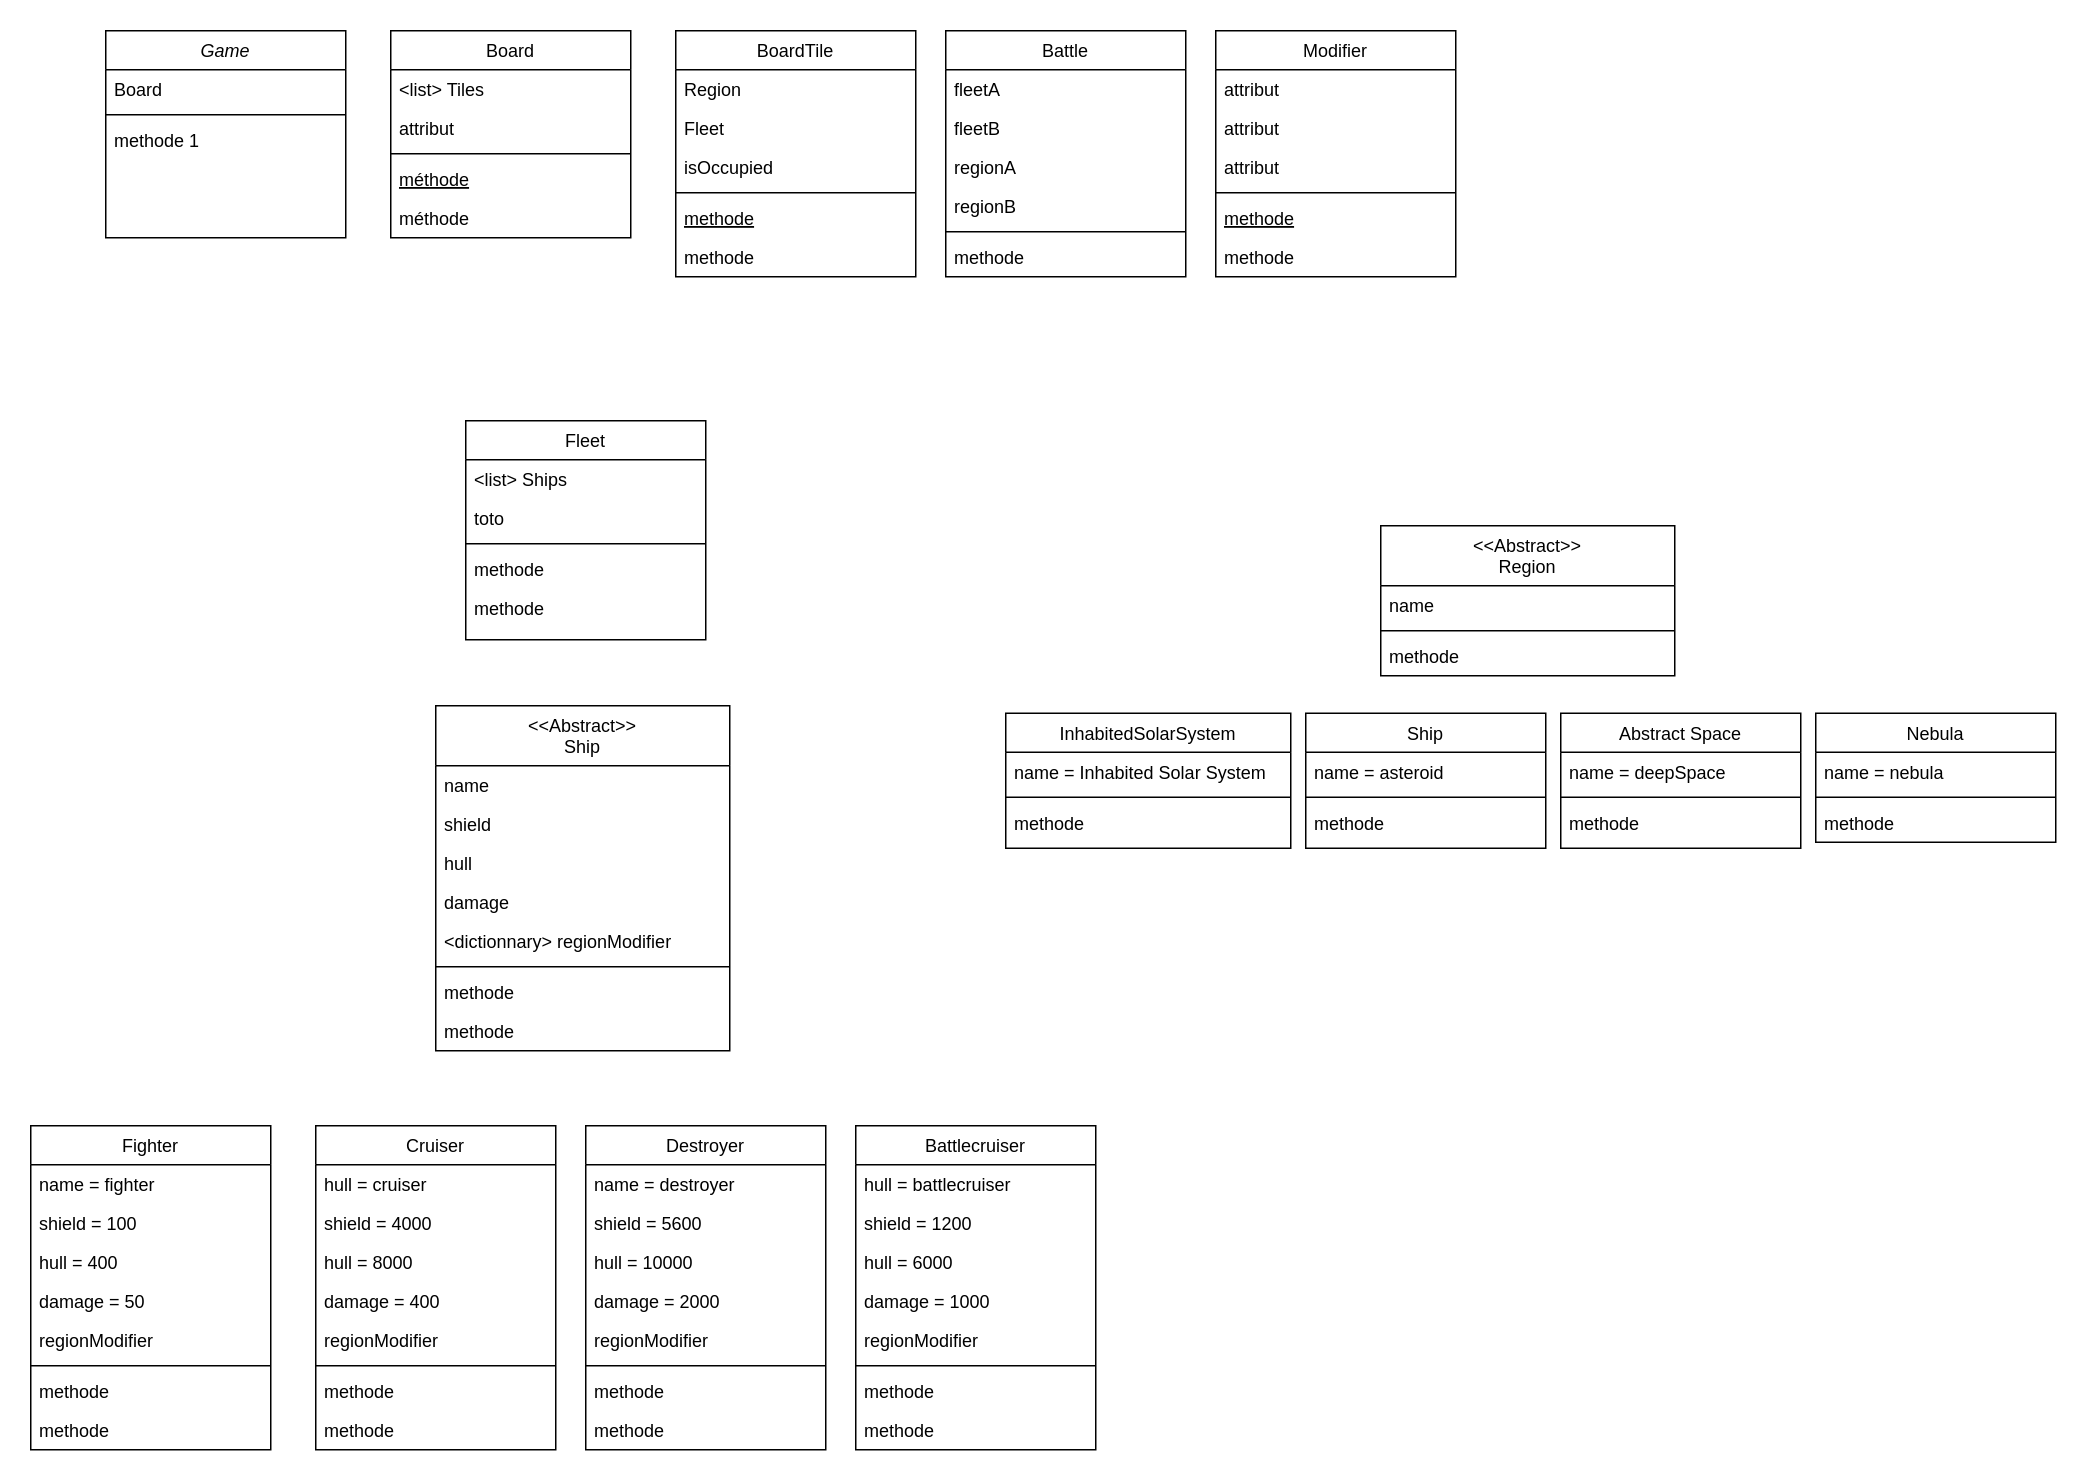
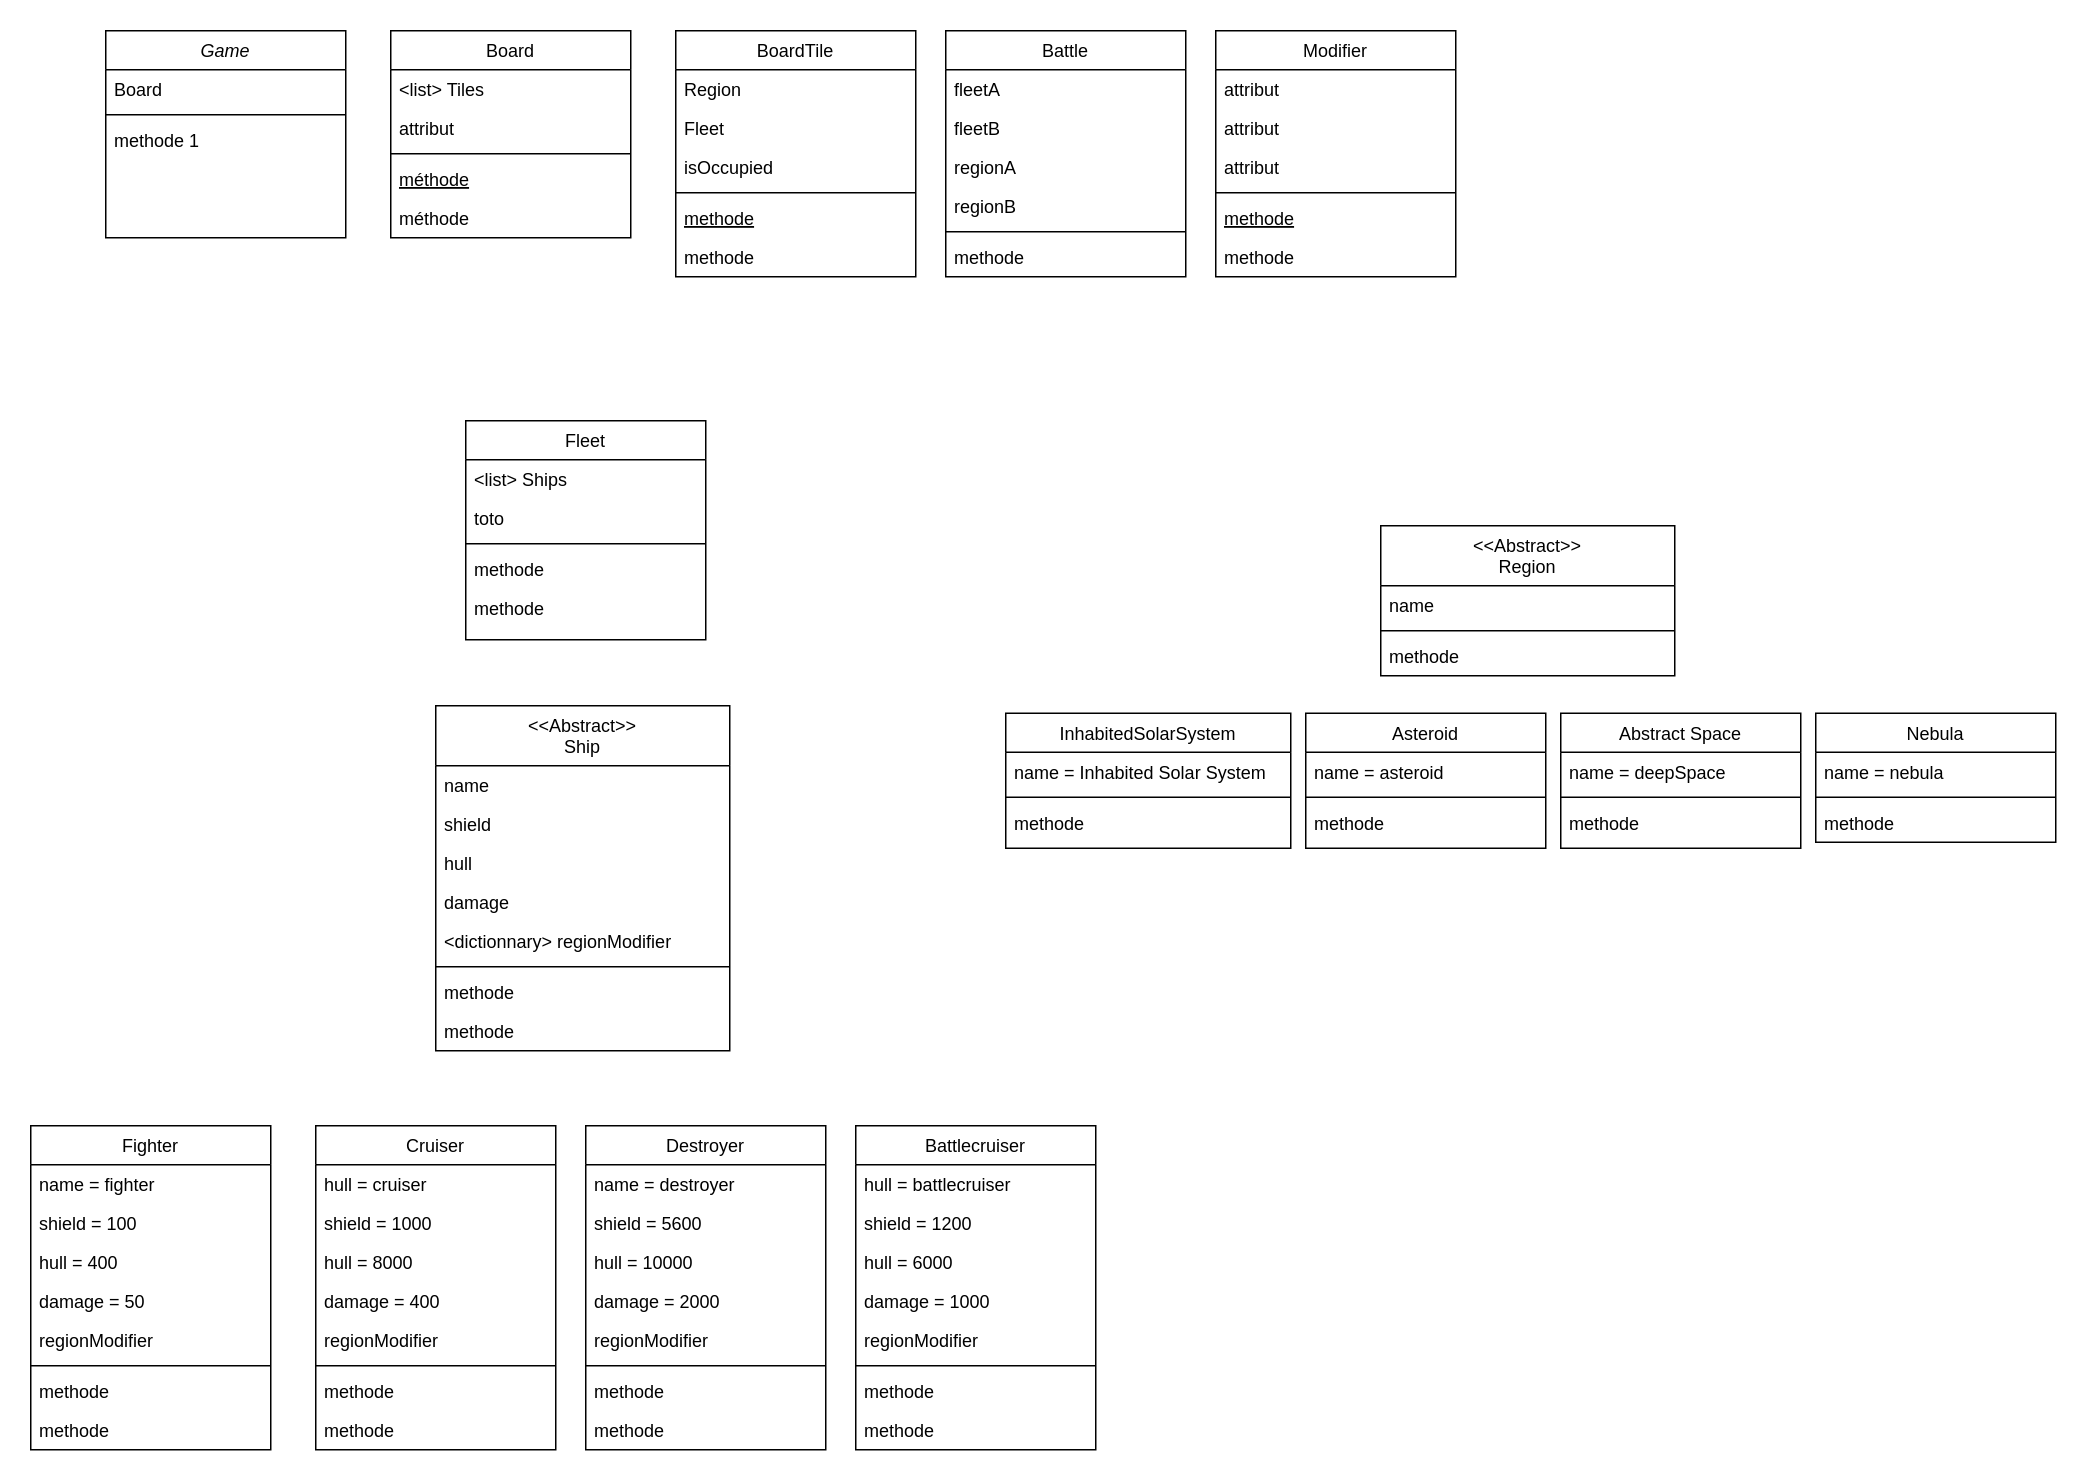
- <mxCell id="78" value="Ship" style="swimlane;fontStyle=0;align=center;verticalAlign=top;childLayout=stackLayout;horizontal=1;startSize=26;horizontalStack=0;resizeParent=1;resizeLast=0;collapsible=1;marginBottom=0;rounded=0;shadow=0;strokeWidth=1;" vertex="1" parent="1"><mxGeometry x="870" y="475" width="160" height="90" as="geometry"><mxRectangle x="550" y="140" width="160" height="26" as="alternateBounds" /></mxGeometry></mxCell>
+ <mxCell id="78" value="Asteroid" style="swimlane;fontStyle=0;align=center;verticalAlign=top;childLayout=stackLayout;horizontal=1;startSize=26;horizontalStack=0;resizeParent=1;resizeLast=0;collapsible=1;marginBottom=0;rounded=0;shadow=0;strokeWidth=1;" vertex="1" parent="1"><mxGeometry x="870" y="475" width="160" height="90" as="geometry"><mxRectangle x="550" y="140" width="160" height="26" as="alternateBounds" /></mxGeometry></mxCell>
- <mxCell id="45" value="shield = 4000" style="text;align=left;verticalAlign=top;spacingLeft=4;spacingRight=4;overflow=hidden;rotatable=0;points=[[0,0.5],[1,0.5]];portConstraint=eastwest;rounded=0;shadow=0;html=0;" vertex="1" parent="43"><mxGeometry y="52" width="160" height="26" as="geometry" /></mxCell>
+ <mxCell id="45" value="shield = 1000" style="text;align=left;verticalAlign=top;spacingLeft=4;spacingRight=4;overflow=hidden;rotatable=0;points=[[0,0.5],[1,0.5]];portConstraint=eastwest;rounded=0;shadow=0;html=0;" vertex="1" parent="43"><mxGeometry y="52" width="160" height="26" as="geometry" /></mxCell>
